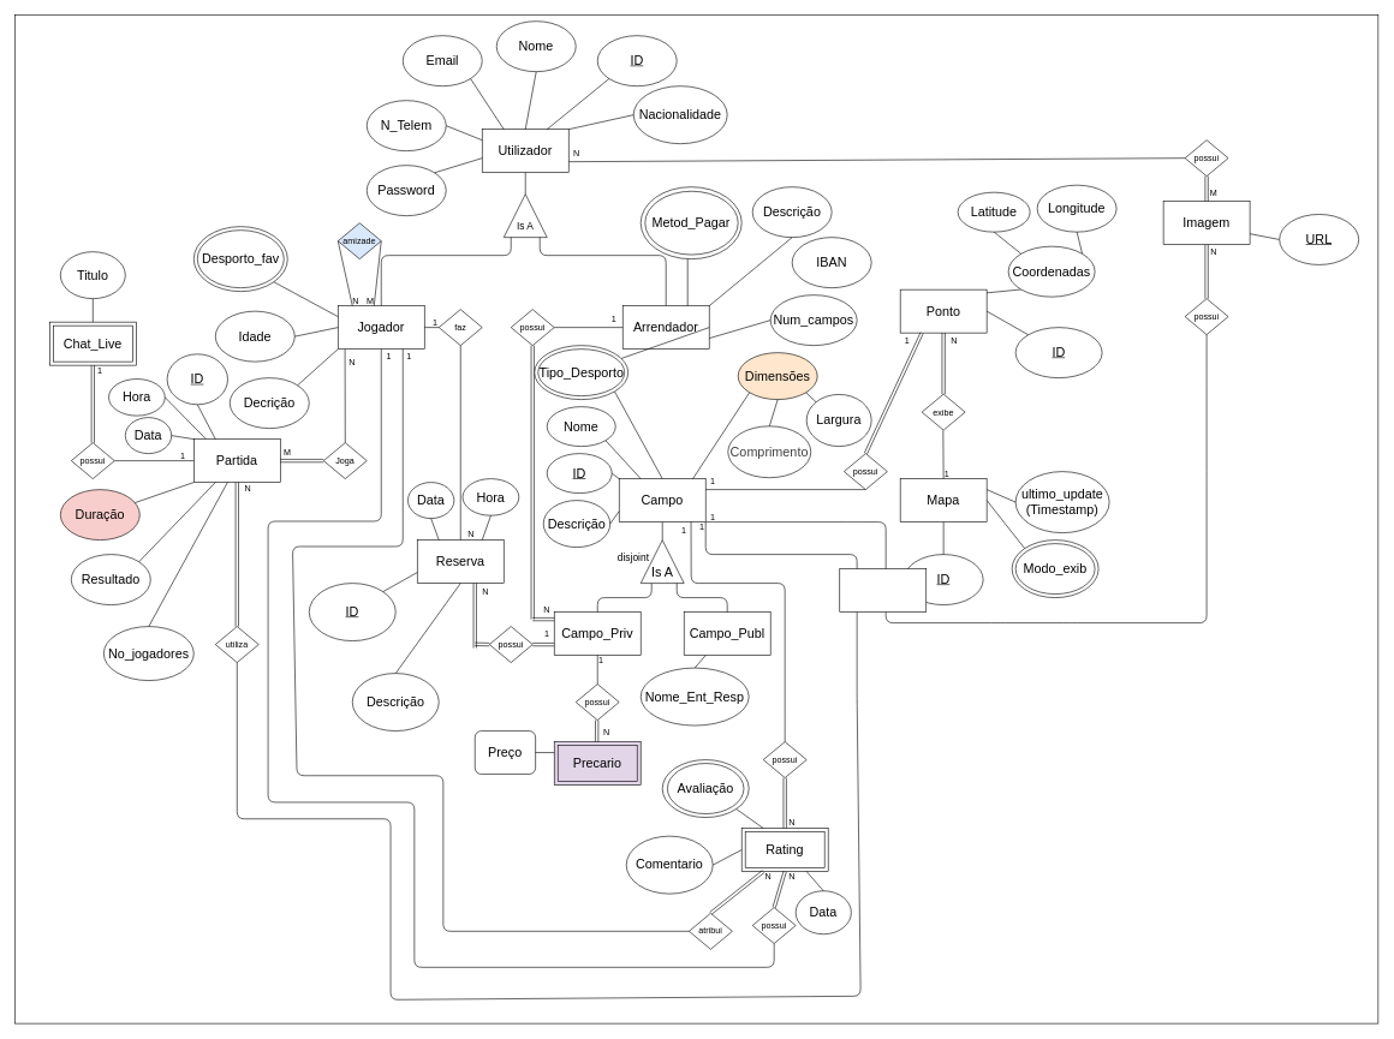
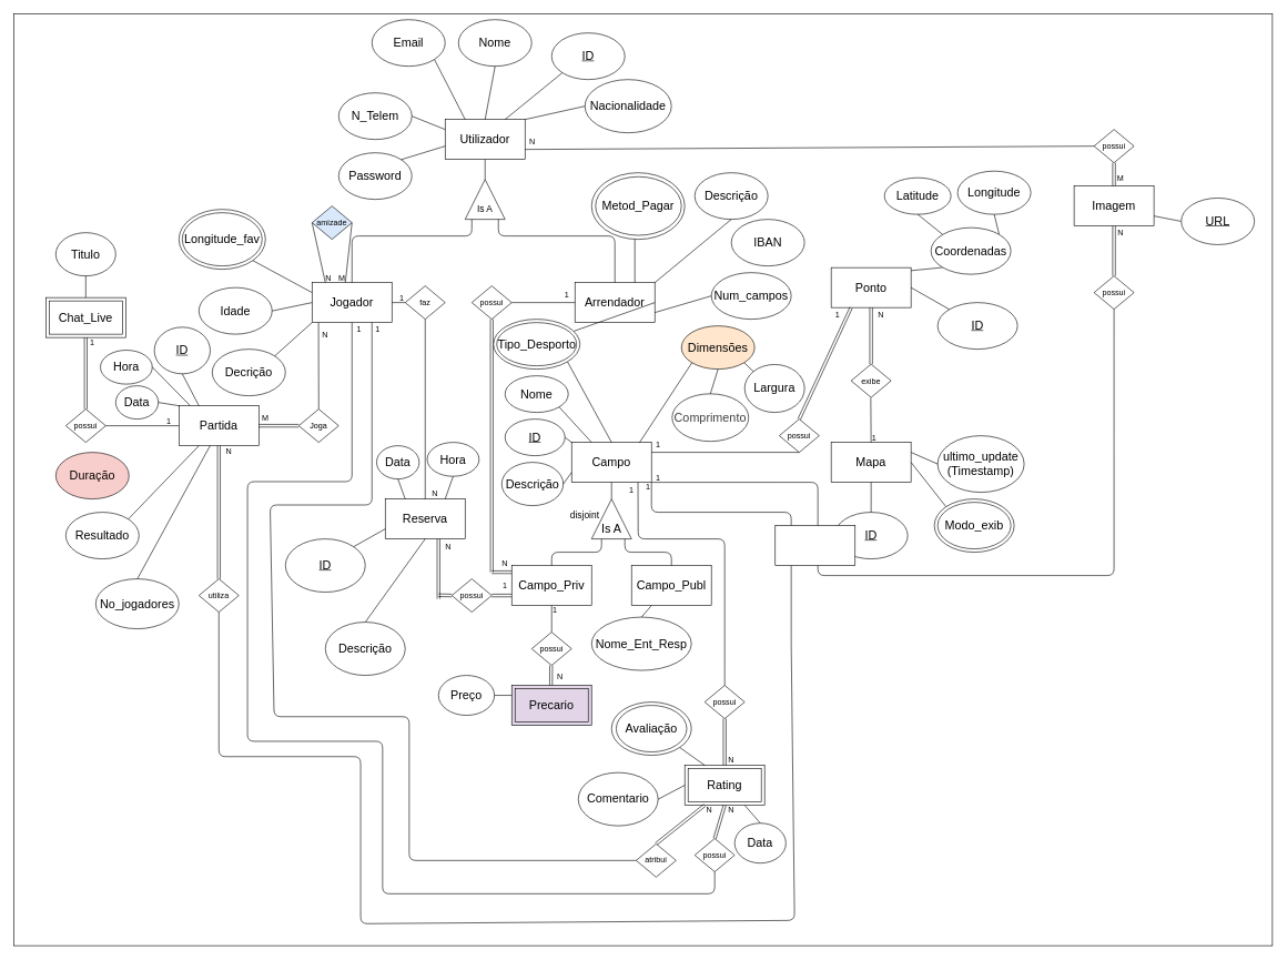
- <mxCell id="8" value="&lt;span style=&quot;font-size: 18px;&quot;&gt;Email&lt;/span&gt;" style="ellipse;whiteSpace=wrap;html=1;" parent="1" vertex="1"><mxGeometry x="558" y="49" width="110" height="70" as="geometry" /></mxCell>
+ <mxCell id="8" value="&lt;span style=&quot;font-size: 18px;&quot;&gt;Email&lt;/span&gt;" style="ellipse;whiteSpace=wrap;html=1;" parent="1" vertex="1"><mxGeometry x="558" y="29" width="110" height="70" as="geometry" /></mxCell>
- <mxCell id="21" value="&lt;span style=&quot;font-size: 18px;&quot;&gt;Desporto_fav&lt;/span&gt;" style="ellipse;whiteSpace=wrap;html=1;" parent="1" vertex="1"><mxGeometry x="268" y="314" width="130" height="90" as="geometry" /></mxCell>
+ <mxCell id="21" value="&lt;span style=&quot;font-size: 18px;&quot;&gt;Longitude_fav&lt;/span&gt;" style="ellipse;whiteSpace=wrap;html=1;" parent="1" vertex="1"><mxGeometry x="268" y="314" width="130" height="90" as="geometry" /></mxCell>
- <mxCell id="117" value="" style="endArrow=none;html=1;entryX=0;entryY=1;entryDx=0;entryDy=0;" parent="1" source="116" target="83" edge="1"><mxGeometry width="50" height="50" relative="1" as="geometry"><mxPoint x="193" y="764" as="sourcePoint" /><mxPoint x="263.711" y="714" as="targetPoint" /></mxGeometry></mxCell>
- <mxCell id="173" value="&lt;font style=&quot;font-size: 18px;&quot;&gt;Preço&lt;/font&gt;" style="whiteSpace=wrap;html=1;rounded=1;" parent="1" vertex="1"><mxGeometry x="658" y="1014" width="84" height="60" as="geometry" /></mxCell>
+ <mxCell id="173" value="&lt;font style=&quot;font-size: 18px;&quot;&gt;Preço&lt;/font&gt;" style="ellipse;whiteSpace=wrap;html=1;" parent="1" vertex="1"><mxGeometry x="658" y="1014" width="84" height="60" as="geometry" /></mxCell>
